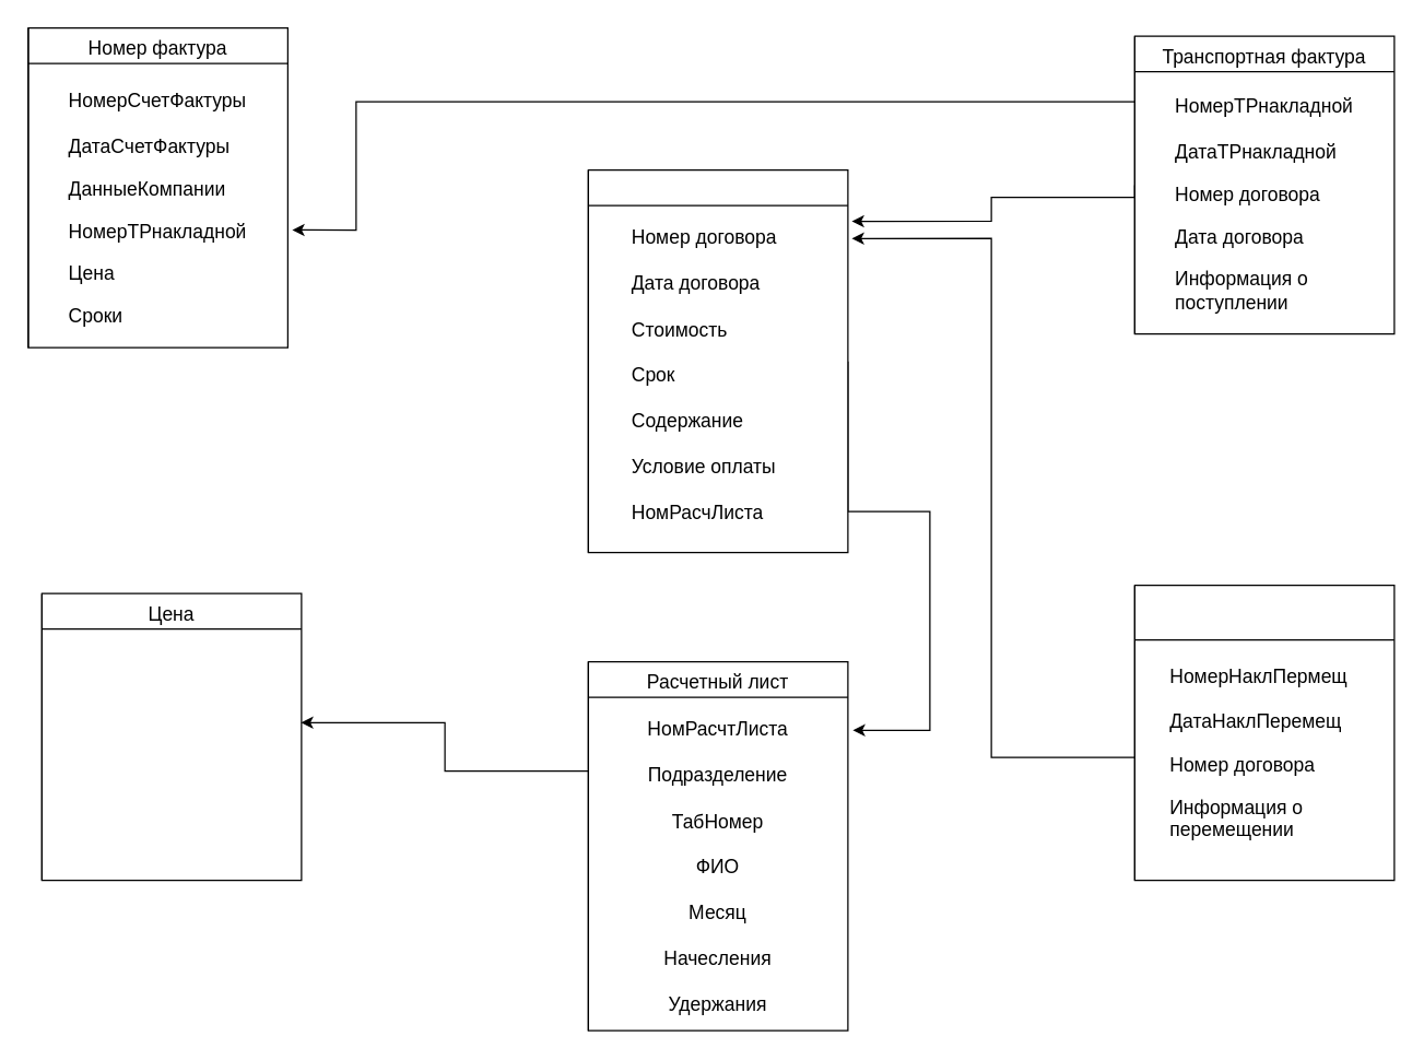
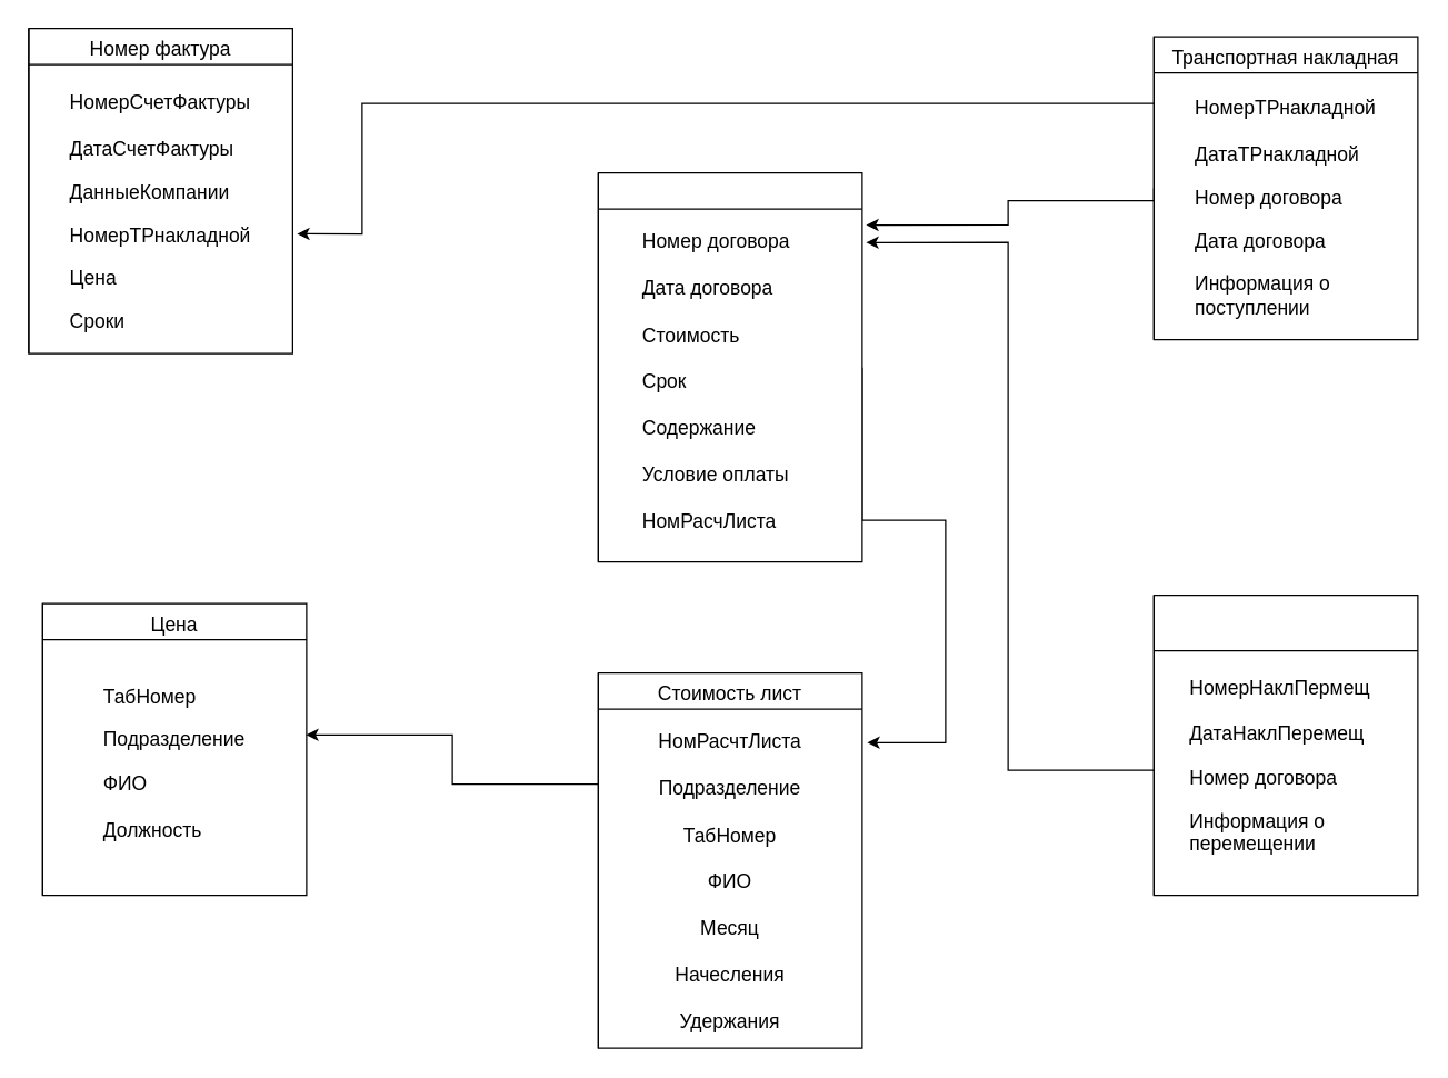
- <mxCell id="11" value="&lt;font style=&quot;font-size: 14px&quot;&gt;Транспортная фактура&lt;/font&gt;" style="text;html=1;strokeColor=none;fillColor=none;align=center;verticalAlign=middle;whiteSpace=wrap;rounded=0;" vertex="1" parent="1"><mxGeometry x="830" y="26" width="190" height="30" as="geometry" /></mxCell>
+ <mxCell id="11" value="&lt;font style=&quot;font-size: 14px&quot;&gt;Транспортная накладная&lt;/font&gt;" style="text;html=1;strokeColor=none;fillColor=none;align=center;verticalAlign=middle;whiteSpace=wrap;rounded=0;" vertex="1" parent="1"><mxGeometry x="830" y="26" width="190" height="30" as="geometry" /></mxCell>
- <mxCell id="20" value="&lt;font style=&quot;font-size: 14px&quot;&gt;Расчетный лист&lt;/font&gt;" style="text;html=1;strokeColor=none;fillColor=none;align=center;verticalAlign=middle;whiteSpace=wrap;rounded=0;" vertex="1" parent="1"><mxGeometry x="430" y="484" width="190" height="30" as="geometry" /></mxCell>
+ <mxCell id="20" value="&lt;font style=&quot;font-size: 14px&quot;&gt;Стоимость лист&lt;/font&gt;" style="text;html=1;strokeColor=none;fillColor=none;align=center;verticalAlign=middle;whiteSpace=wrap;rounded=0;" vertex="1" parent="1"><mxGeometry x="430" y="484" width="190" height="30" as="geometry" /></mxCell>
+ <mxCell id="15" value="&lt;div style=&quot;text-align: left&quot;&gt;&lt;span style=&quot;font-size: 14px&quot;&gt;ТабНомер&lt;/span&gt;&lt;/div&gt;&lt;font&gt;&lt;div style=&quot;text-align: left&quot;&gt;&lt;br&gt;&lt;/div&gt;&lt;span style=&quot;font-size: 14px&quot;&gt;&lt;div style=&quot;text-align: left&quot;&gt;&lt;span&gt;Подразделение&lt;/span&gt;&lt;/div&gt;&lt;/span&gt;&lt;div style=&quot;text-align: left&quot;&gt;&lt;br&gt;&lt;/div&gt;&lt;span style=&quot;font-size: 14px&quot;&gt;&lt;div style=&quot;text-align: left&quot;&gt;&lt;span&gt;ФИО&lt;/span&gt;&lt;/div&gt;&lt;/span&gt;&lt;div style=&quot;text-align: left&quot;&gt;&lt;span style=&quot;font-size: 14px&quot;&gt;&lt;br&gt;&lt;/span&gt;&lt;/div&gt;&lt;span style=&quot;font-size: 14px&quot;&gt;&lt;div style=&quot;text-align: left&quot;&gt;&lt;span&gt;Должность&lt;/span&gt;&lt;/div&gt;&lt;/span&gt;&lt;/font&gt;" style="text;html=1;strokeColor=none;fillColor=none;align=center;verticalAlign=middle;whiteSpace=wrap;rounded=0;" vertex="1" parent="1"><mxGeometry x="50" y="464" width="150" height="170" as="geometry" /></mxCell>
